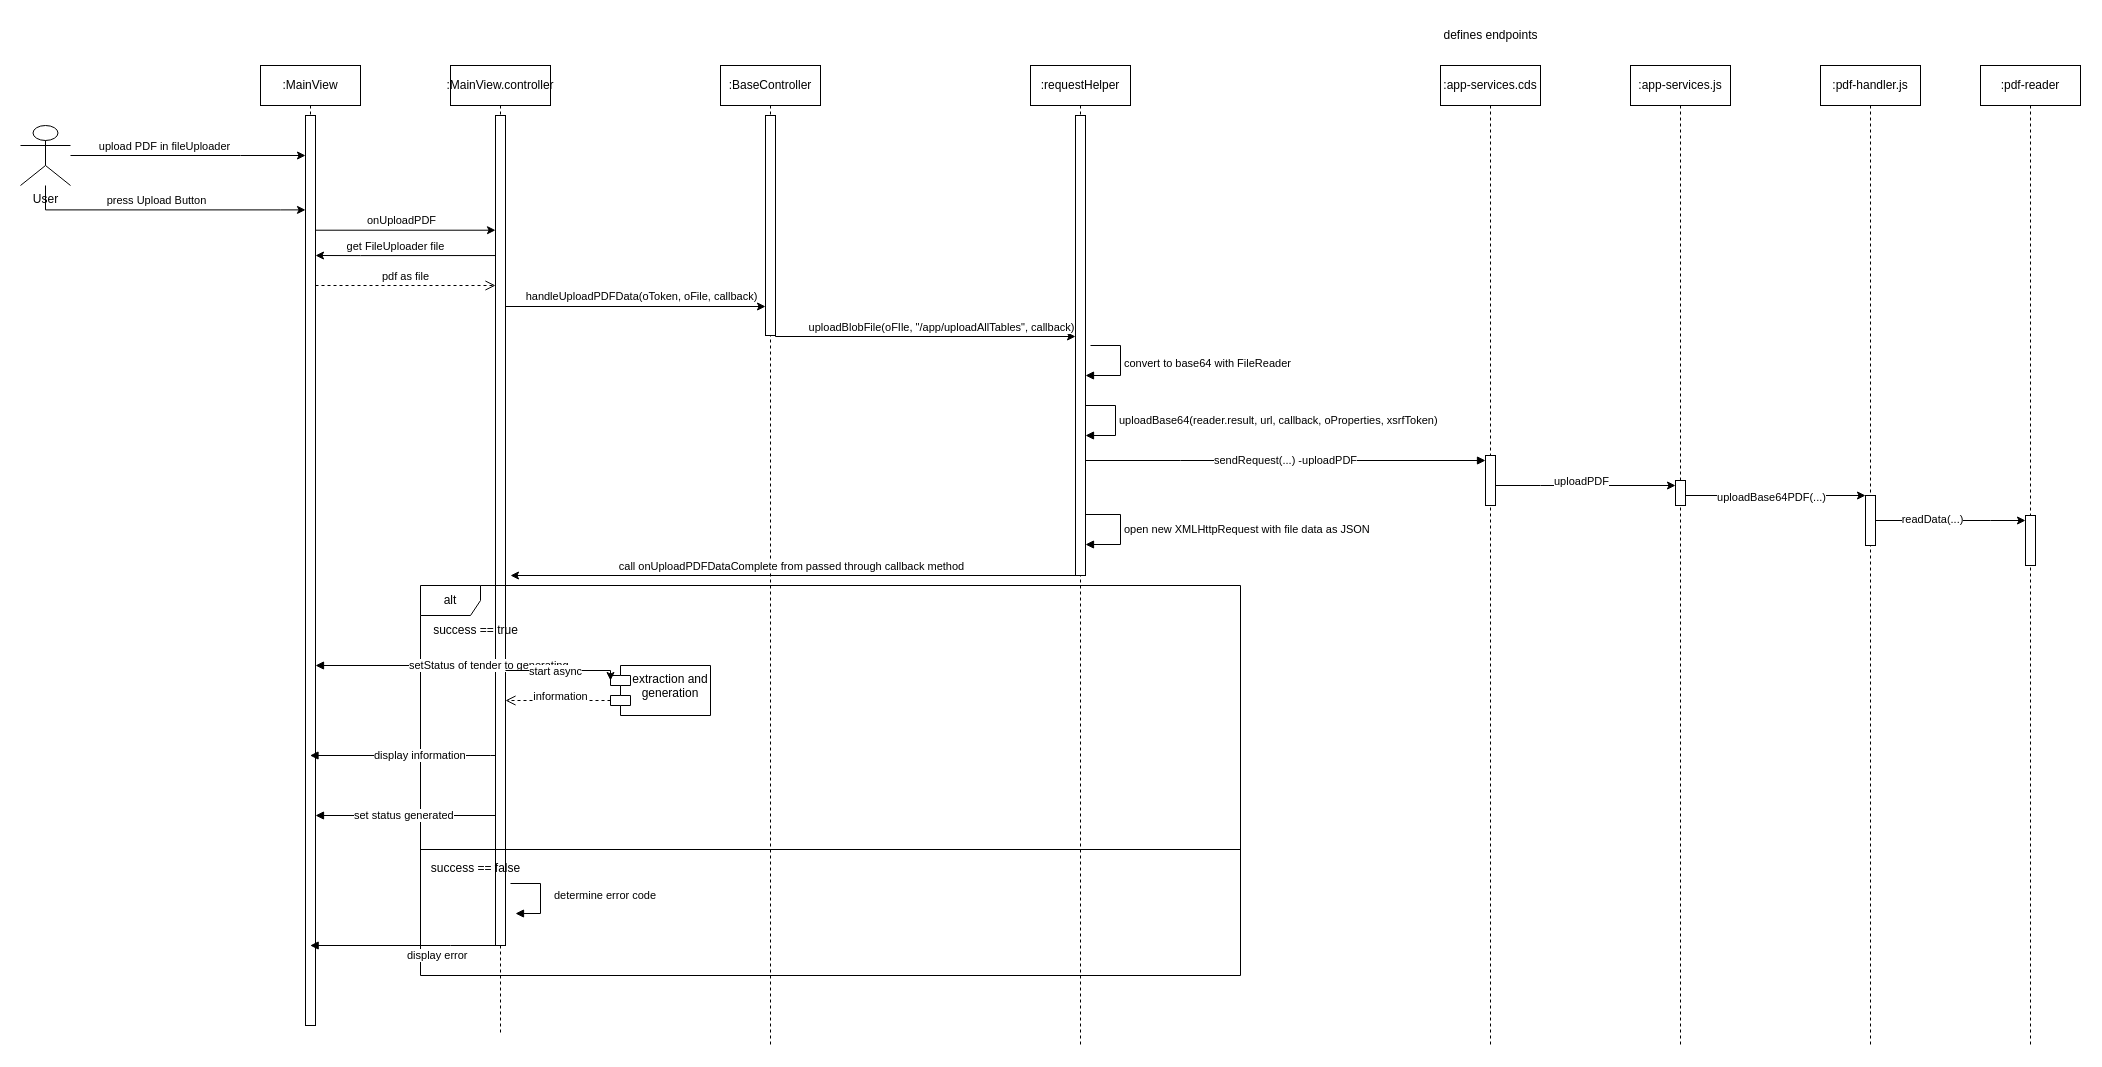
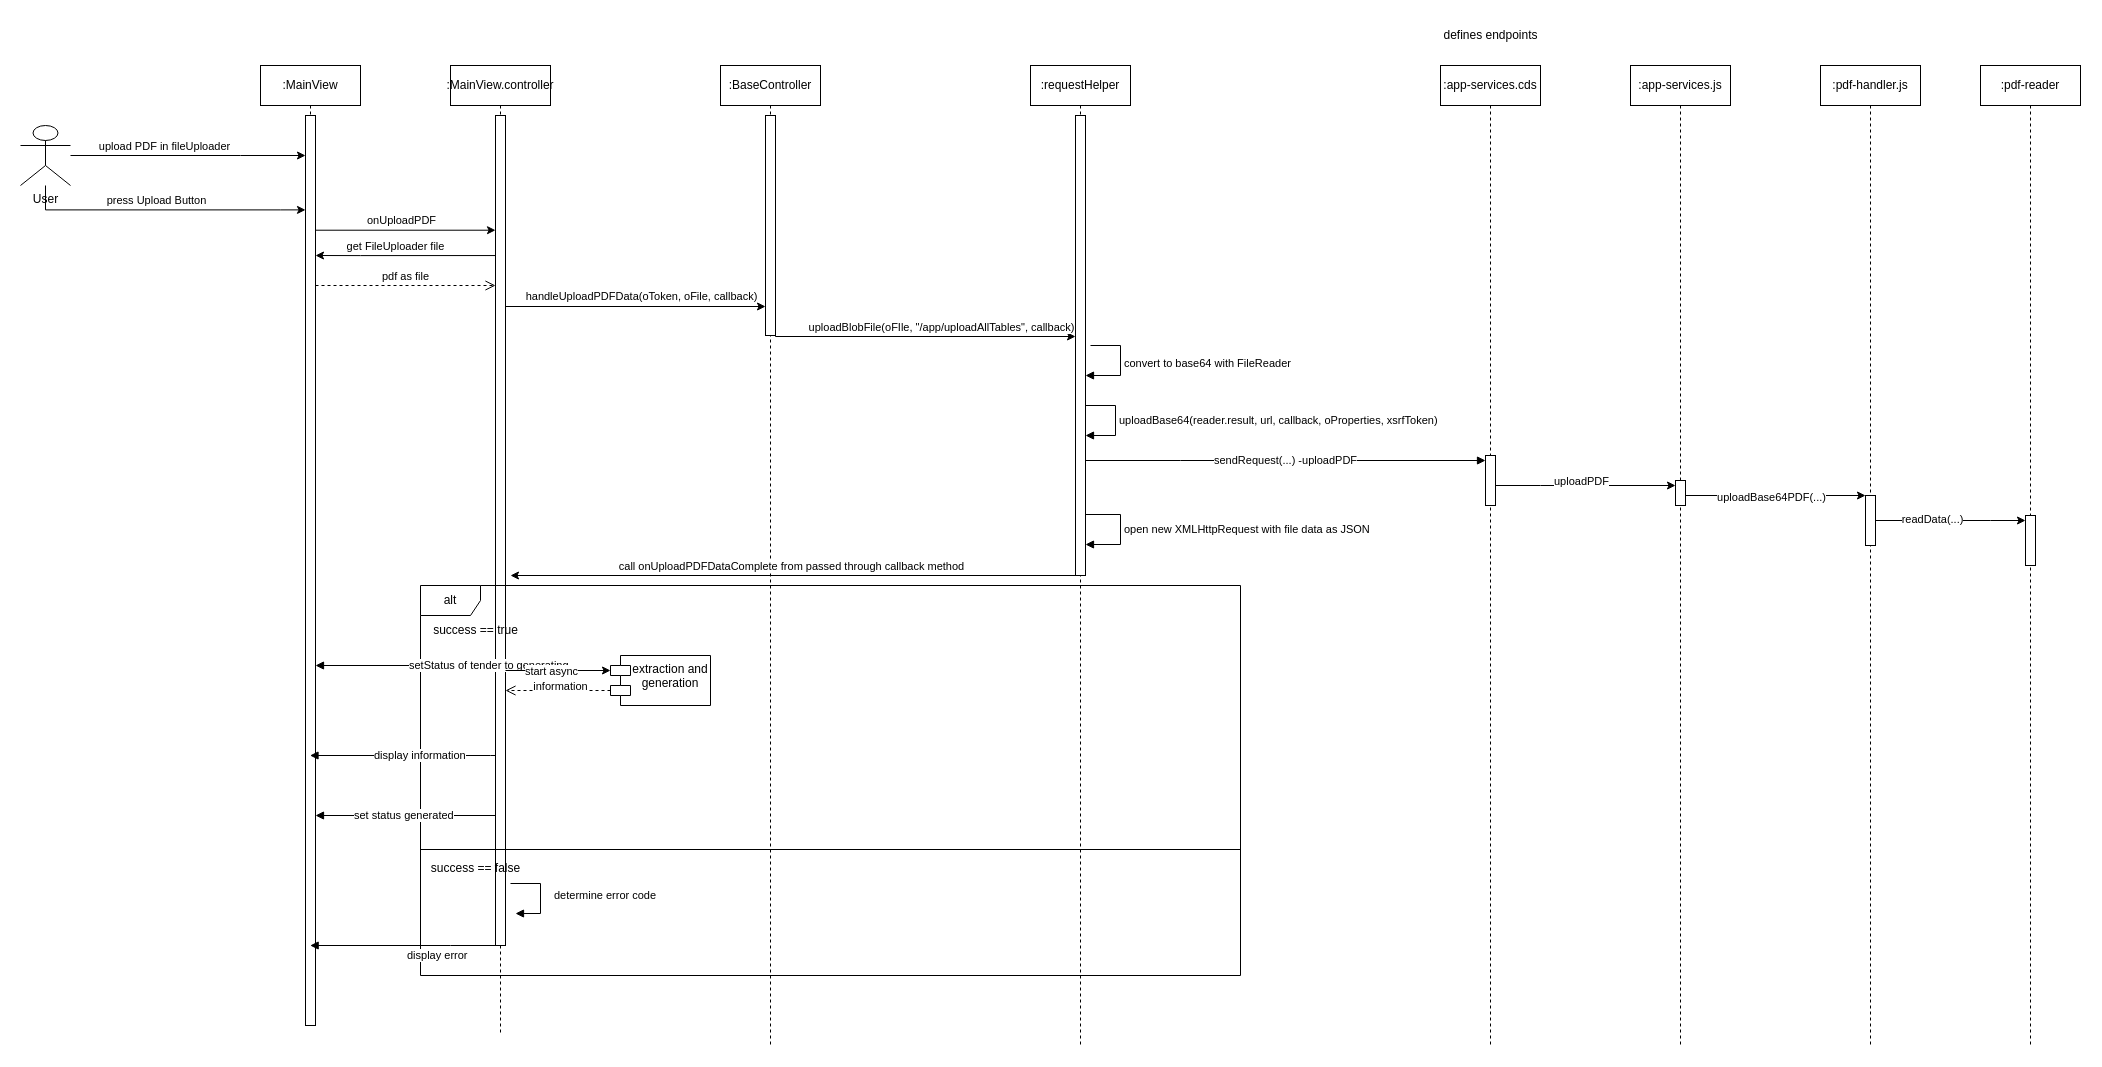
- <mxCell id="32" value="extraction and generation" style="shape=module;align=left;spacingLeft=20;align=center;verticalAlign=top;whiteSpace=wrap;html=1;" parent="1" vertex="1"><mxGeometry x="610" y="665" width="100" height="50" as="geometry" /></mxCell>
+ <mxCell id="32" value="extraction and generation" style="shape=module;align=left;spacingLeft=20;align=center;verticalAlign=top;whiteSpace=wrap;html=1;" parent="1" vertex="1"><mxGeometry x="610" y="655" width="100" height="50" as="geometry" /></mxCell>
